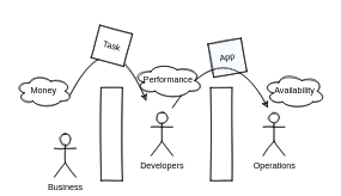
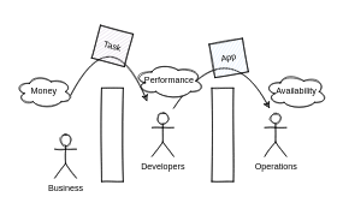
- <mxCell id="8" value="Task" style="whiteSpace=wrap;html=1;aspect=fixed;rotation=15;sketch=1;" vertex="1" parent="1"><mxGeometry x="131.5" y="40" width="47" height="47" as="geometry" /></mxCell>
+ <mxCell id="8" value="Task" style="whiteSpace=wrap;html=1;aspect=fixed;rotation=15;sketch=1;fillColor=#e1d5e7;" vertex="1" parent="1"><mxGeometry x="131.5" y="40" width="47" height="47" as="geometry" /></mxCell>
